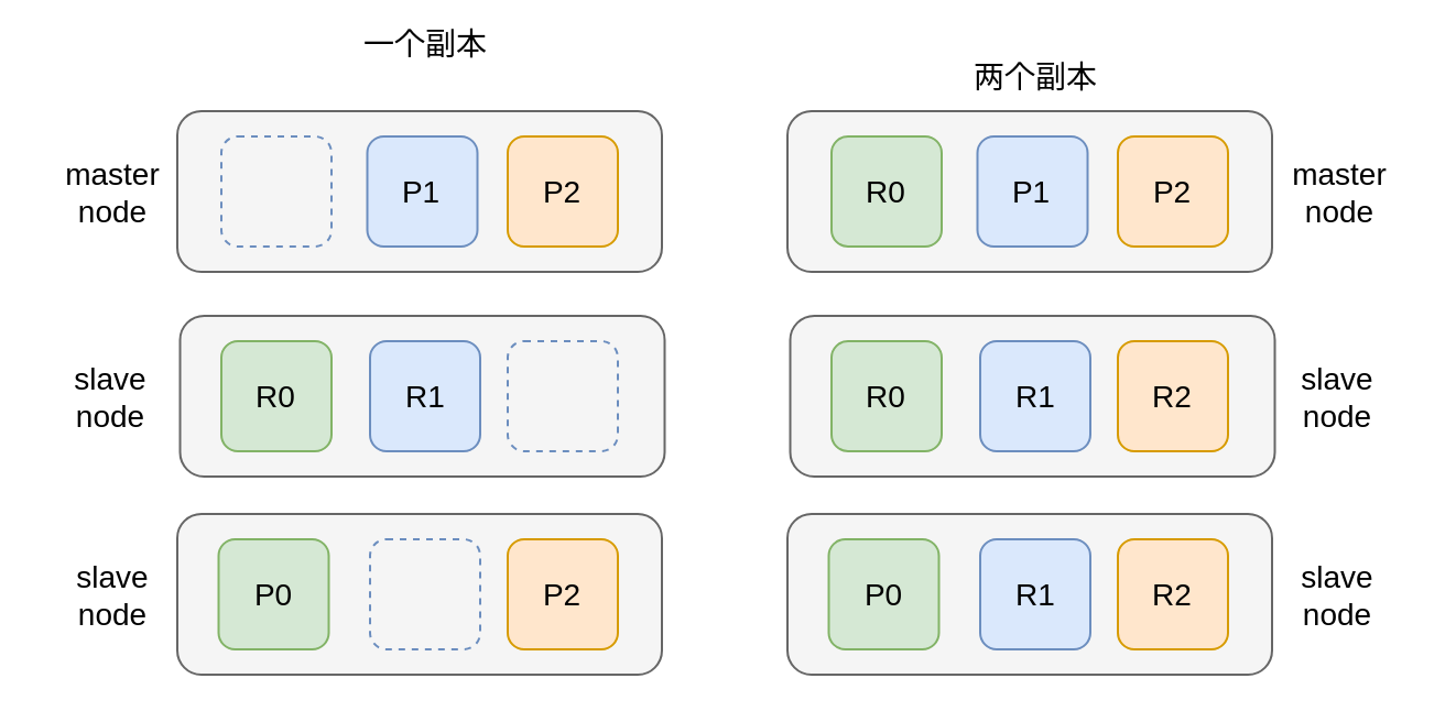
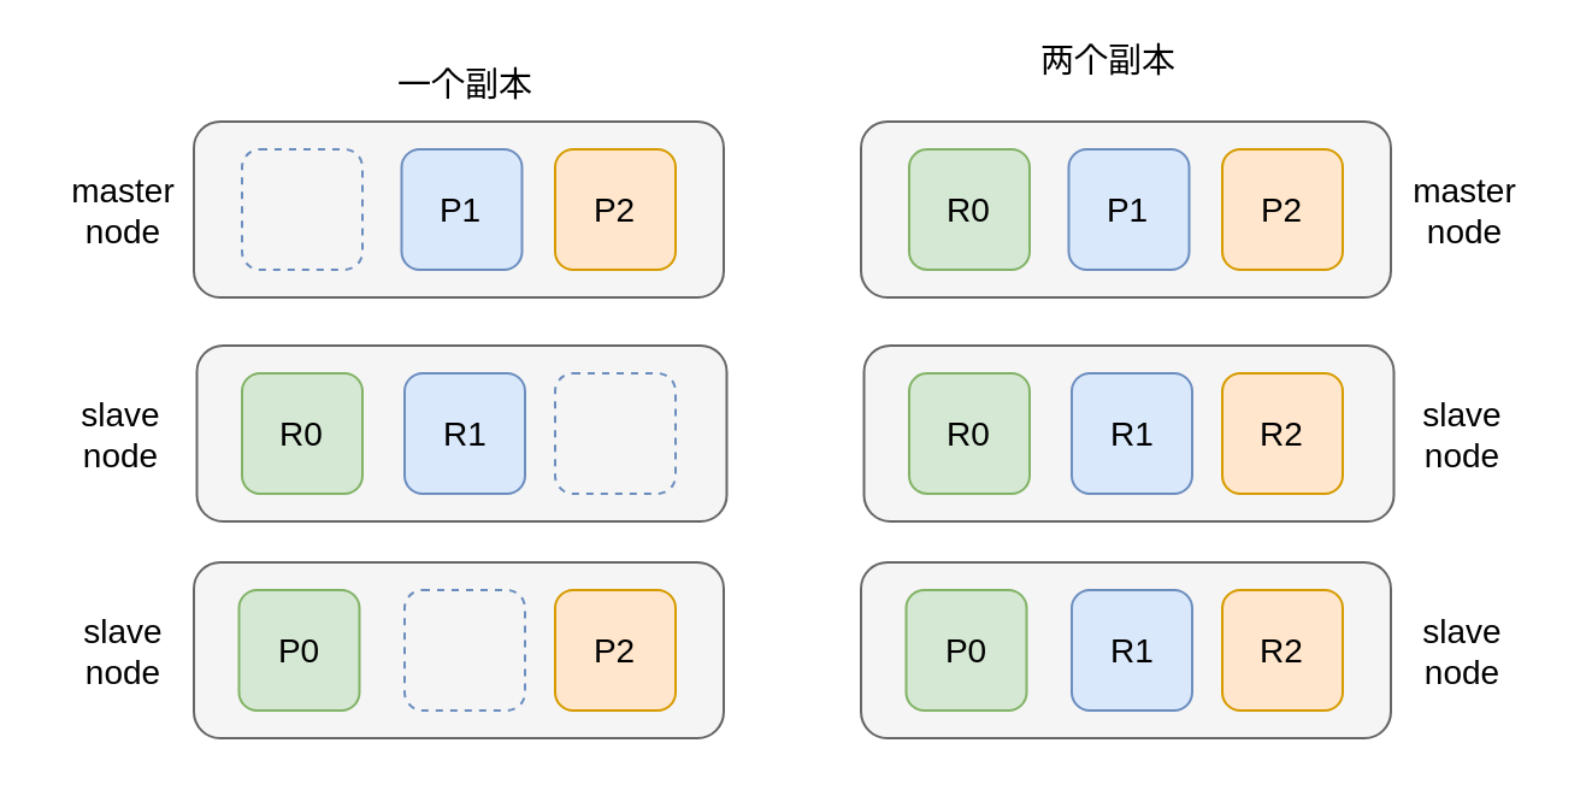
- <mxCell id="14" value="一个副本" style="text;html=1;strokeColor=none;fillColor=none;align=center;verticalAlign=middle;whiteSpace=wrap;rounded=0;shadow=0;dashed=1;labelBackgroundColor=default;sketch=0;fontSize=14;fontColor=#000000;" vertex="1" parent="1"><mxGeometry x="162.5" y="5" width="60" height="30" as="geometry" /></mxCell>
+ <mxCell id="14" value="一个副本" style="text;html=1;strokeColor=none;fillColor=none;align=center;verticalAlign=middle;whiteSpace=wrap;rounded=0;shadow=0;dashed=1;labelBackgroundColor=default;sketch=0;fontSize=14;fontColor=#000000;" vertex="1" parent="1"><mxGeometry x="162.5" y="20" width="60" height="30" as="geometry" /></mxCell>
- <mxCell id="24" value="&lt;span style=&quot;font-size: 14px;&quot;&gt;两&lt;/span&gt;个副本" style="text;html=1;strokeColor=none;fillColor=none;align=center;verticalAlign=middle;whiteSpace=wrap;rounded=0;shadow=0;dashed=1;labelBackgroundColor=default;sketch=0;fontSize=14;fontColor=#000000;fontStyle=0" vertex="1" parent="1"><mxGeometry x="439.5" y="20" width="60" height="30" as="geometry" /></mxCell>
+ <mxCell id="24" value="&lt;span style=&quot;font-size: 14px;&quot;&gt;两&lt;/span&gt;个副本" style="text;html=1;strokeColor=none;fillColor=none;align=center;verticalAlign=middle;whiteSpace=wrap;rounded=0;shadow=0;dashed=1;labelBackgroundColor=default;sketch=0;fontSize=14;fontColor=#000000;fontStyle=0" vertex="1" parent="1"><mxGeometry x="429.5" y="10" width="60" height="30" as="geometry" /></mxCell>
